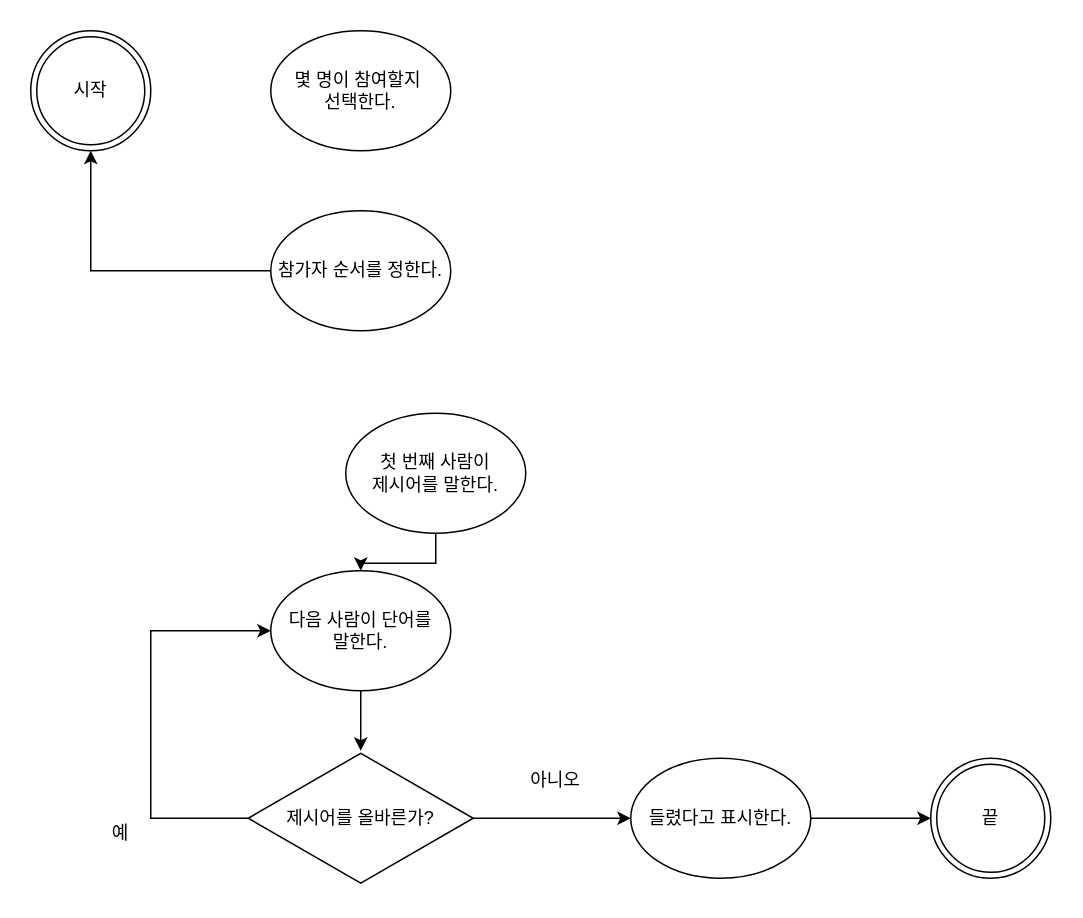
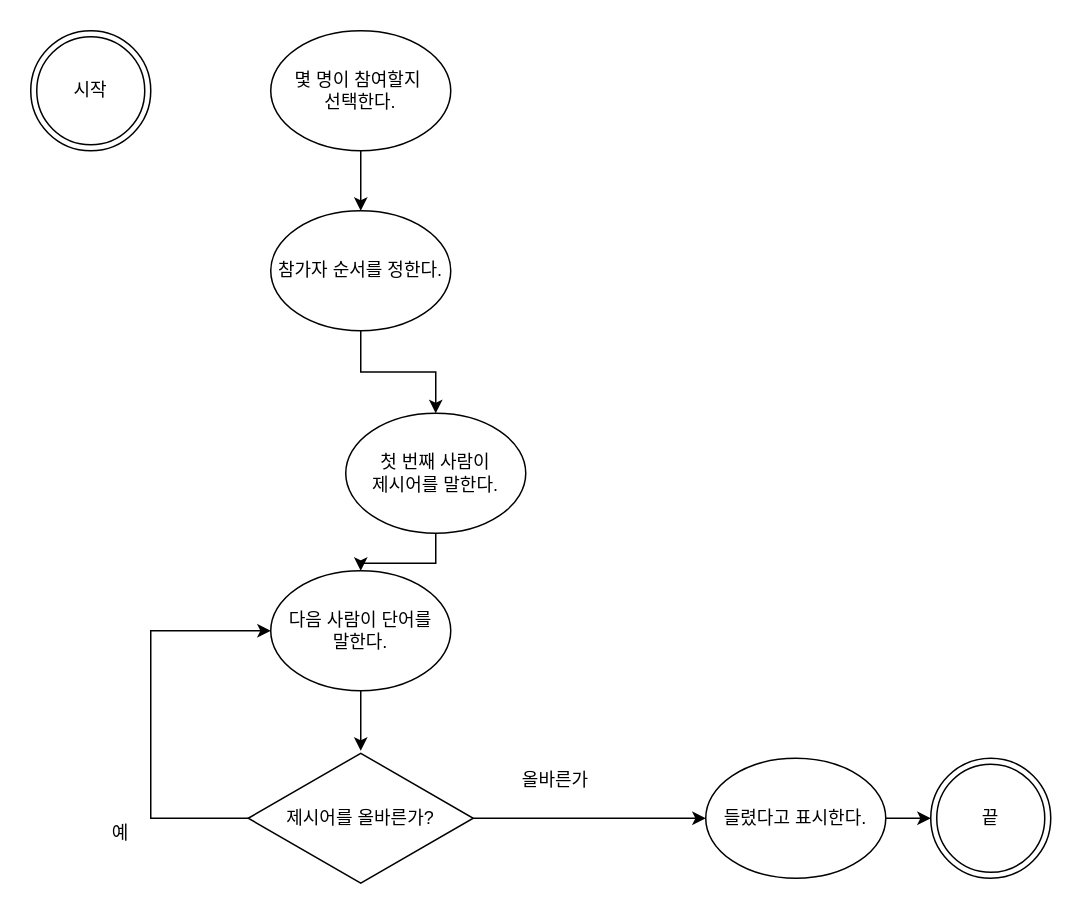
+ <mxCell id="3" value="" style="edgeStyle=orthogonalEdgeStyle;rounded=0;orthogonalLoop=1;jettySize=auto;html=1;" edge="1" parent="1" source="4" target="6"><mxGeometry relative="1" as="geometry" /></mxCell>
- <mxCell id="5" value="" style="edgeStyle=orthogonalEdgeStyle;rounded=0;orthogonalLoop=1;jettySize=auto;html=1;" edge="1" parent="1" source="6" target="2"><mxGeometry relative="1" as="geometry" /></mxCell>
+ <mxCell id="5" value="" style="edgeStyle=orthogonalEdgeStyle;rounded=0;orthogonalLoop=1;jettySize=auto;html=1;" edge="1" parent="1" source="6" target="10"><mxGeometry relative="1" as="geometry" /></mxCell>
- <mxCell id="17" value="아니오" style="text;html=1;strokeColor=none;fillColor=none;align=center;verticalAlign=middle;whiteSpace=wrap;rounded=0;" vertex="1" parent="1"><mxGeometry x="340" y="505" width="60" height="30" as="geometry" /></mxCell>
+ <mxCell id="17" value="올바른가" style="text;html=1;strokeColor=none;fillColor=none;align=center;verticalAlign=middle;whiteSpace=wrap;rounded=0;" vertex="1" parent="1"><mxGeometry x="340" y="505" width="60" height="30" as="geometry" /></mxCell>
- <mxCell id="12" value="들렸다고 표시한다." style="ellipse;whiteSpace=wrap;html=1;" vertex="1" parent="1"><mxGeometry x="420" y="505" width="120" height="80" as="geometry" /></mxCell>
+ <mxCell id="12" value="들렸다고 표시한다." style="ellipse;whiteSpace=wrap;html=1;" vertex="1" parent="1"><mxGeometry x="470" y="505" width="120" height="80" as="geometry" /></mxCell>
